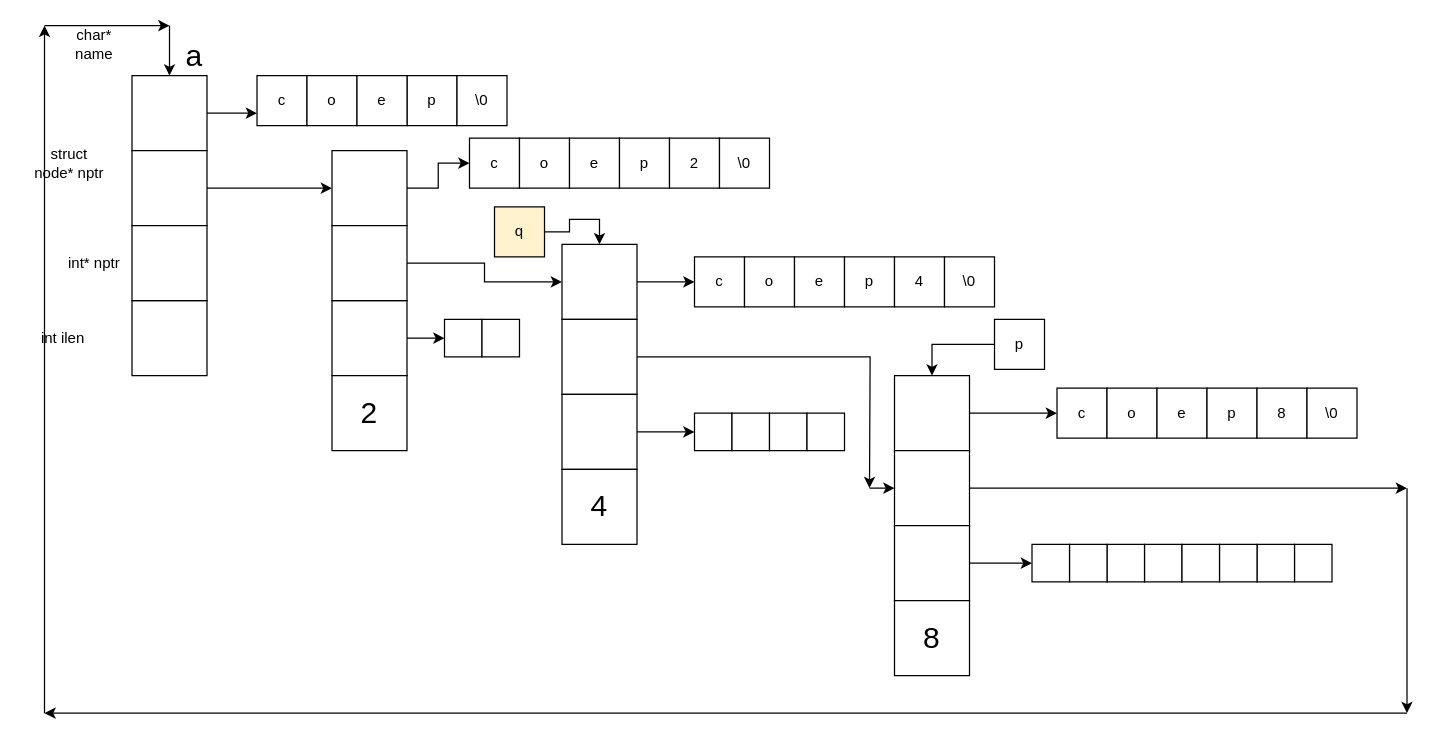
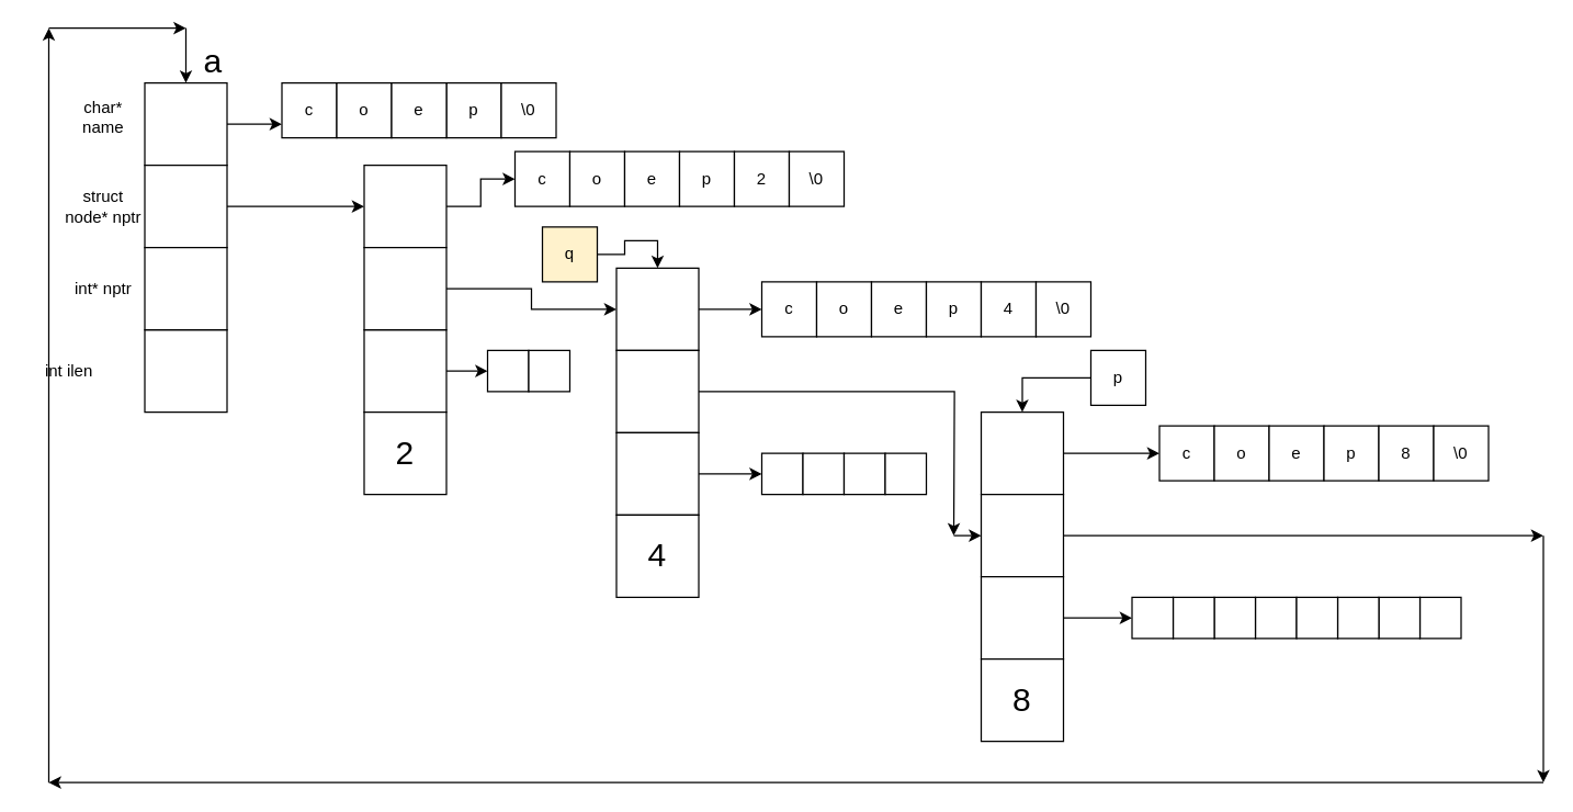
- <mxCell id="8" value="char* name" style="text;html=1;strokeColor=none;fillColor=none;align=center;verticalAlign=middle;whiteSpace=wrap;rounded=0;" parent="1" vertex="1"><mxGeometry x="45" y="20" width="60" height="30" as="geometry" /></mxCell>
+ <mxCell id="8" value="char* name" style="text;html=1;strokeColor=none;fillColor=none;align=center;verticalAlign=middle;whiteSpace=wrap;rounded=0;" parent="1" vertex="1"><mxGeometry x="45" y="70" width="60" height="30" as="geometry" /></mxCell>
- <mxCell id="9" value="struct node* nptr" style="text;html=1;strokeColor=none;fillColor=none;align=center;verticalAlign=middle;whiteSpace=wrap;rounded=0;" parent="1" vertex="1"><mxGeometry x="25" y="115" width="60" height="30" as="geometry" /></mxCell>
+ <mxCell id="9" value="struct node* nptr" style="text;html=1;strokeColor=none;fillColor=none;align=center;verticalAlign=middle;whiteSpace=wrap;rounded=0;" parent="1" vertex="1"><mxGeometry x="45" y="135" width="60" height="30" as="geometry" /></mxCell>
